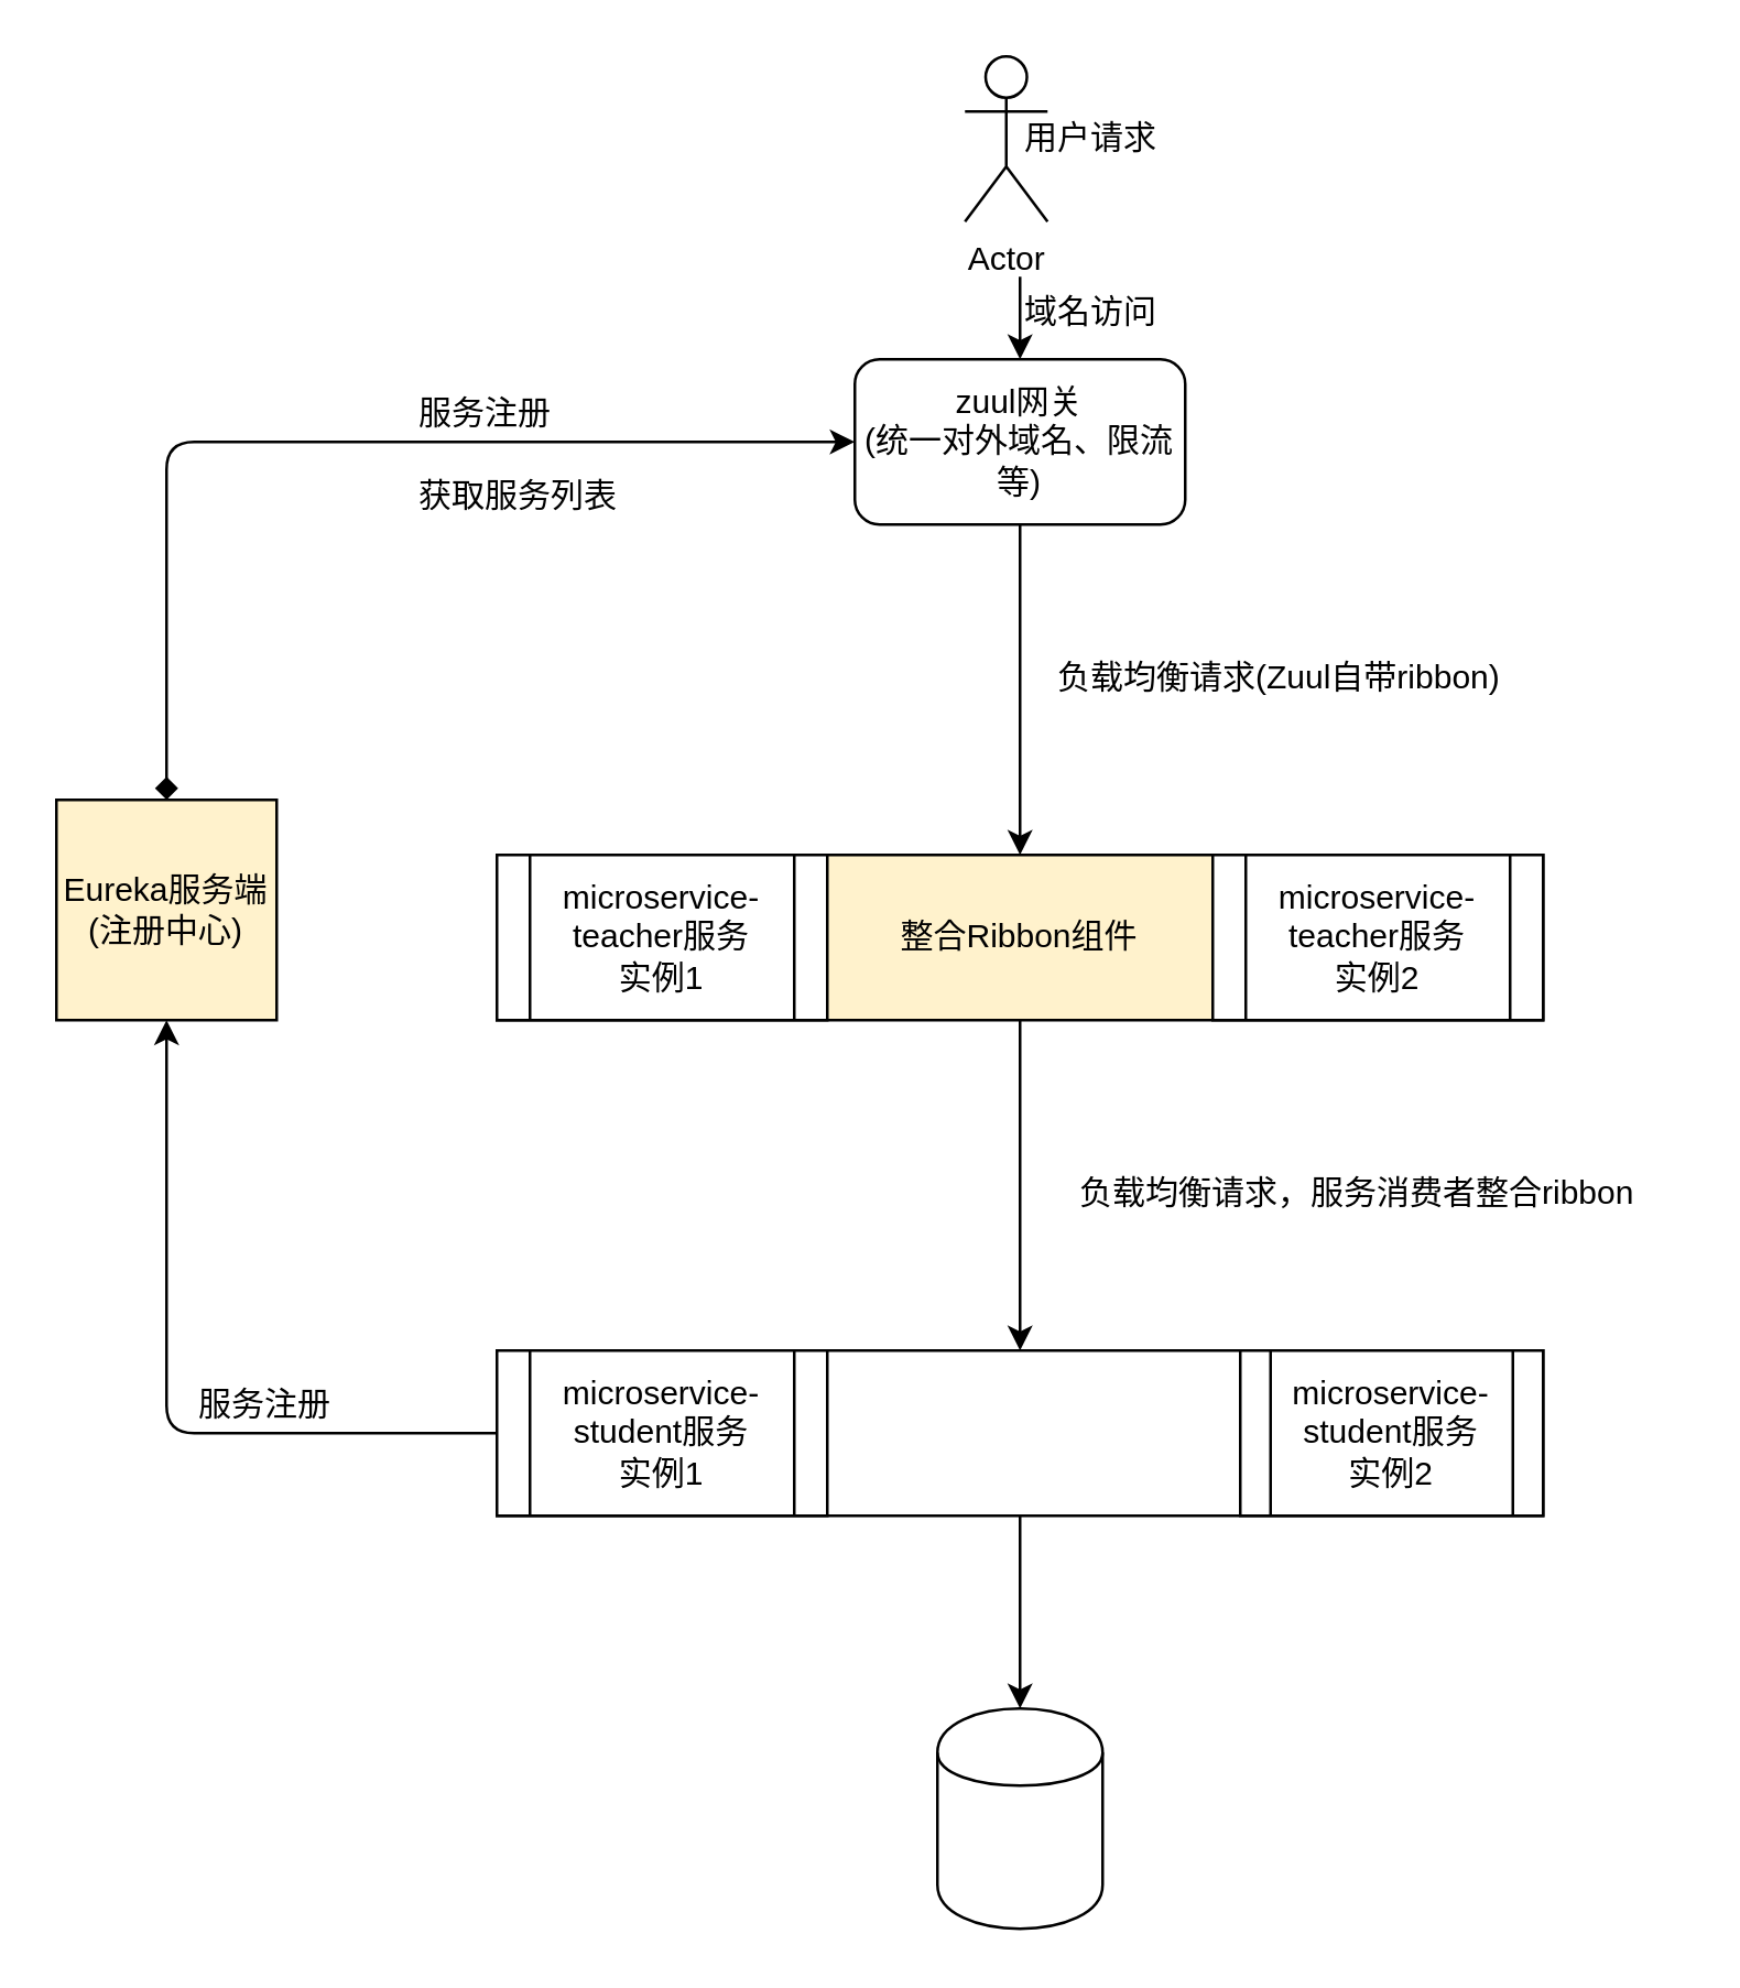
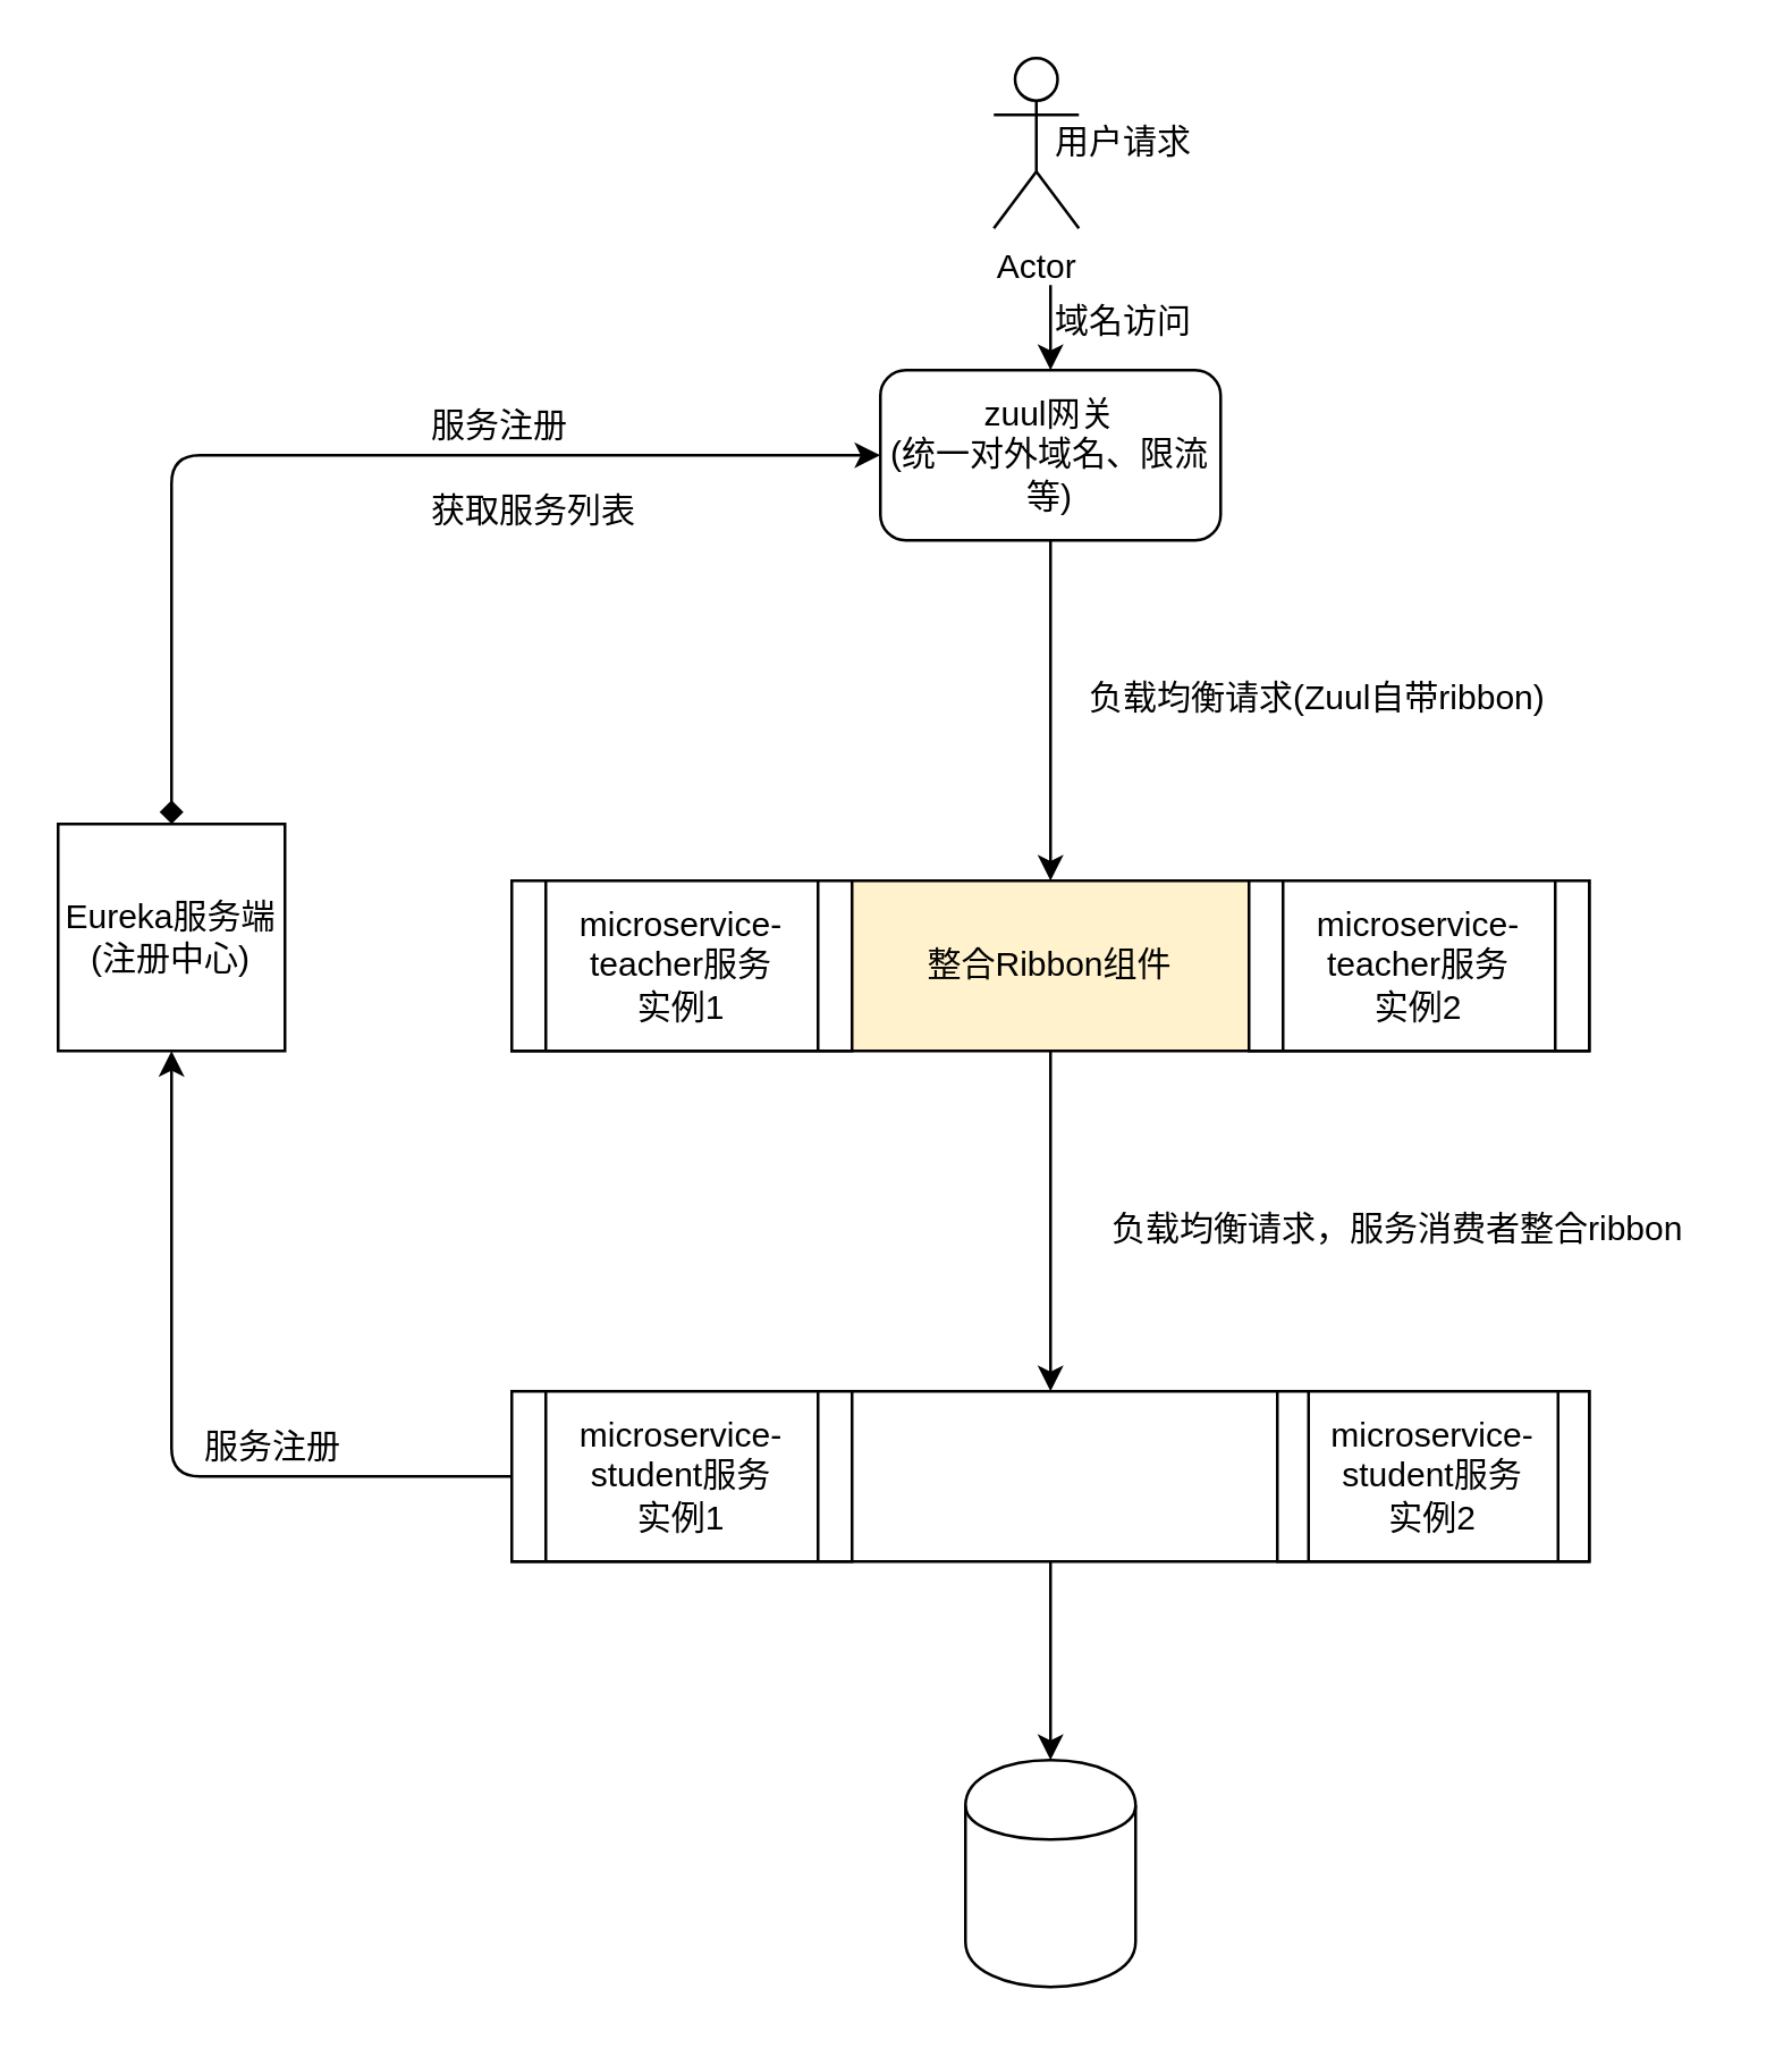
- <mxCell id="2" value="&lt;div&gt;Eureka服务端&lt;/div&gt;&lt;div&gt;(注册中心)&lt;br&gt;&lt;/div&gt;" style="whiteSpace=wrap;html=1;aspect=fixed;fillColor=#fff2cc;" vertex="1" parent="1"><mxGeometry x="20" y="290" width="80" height="80" as="geometry" /></mxCell>
+ <mxCell id="2" value="&lt;div&gt;Eureka服务端&lt;/div&gt;&lt;div&gt;(注册中心)&lt;br&gt;&lt;/div&gt;" style="whiteSpace=wrap;html=1;aspect=fixed;" vertex="1" parent="1"><mxGeometry x="20" y="290" width="80" height="80" as="geometry" /></mxCell>
